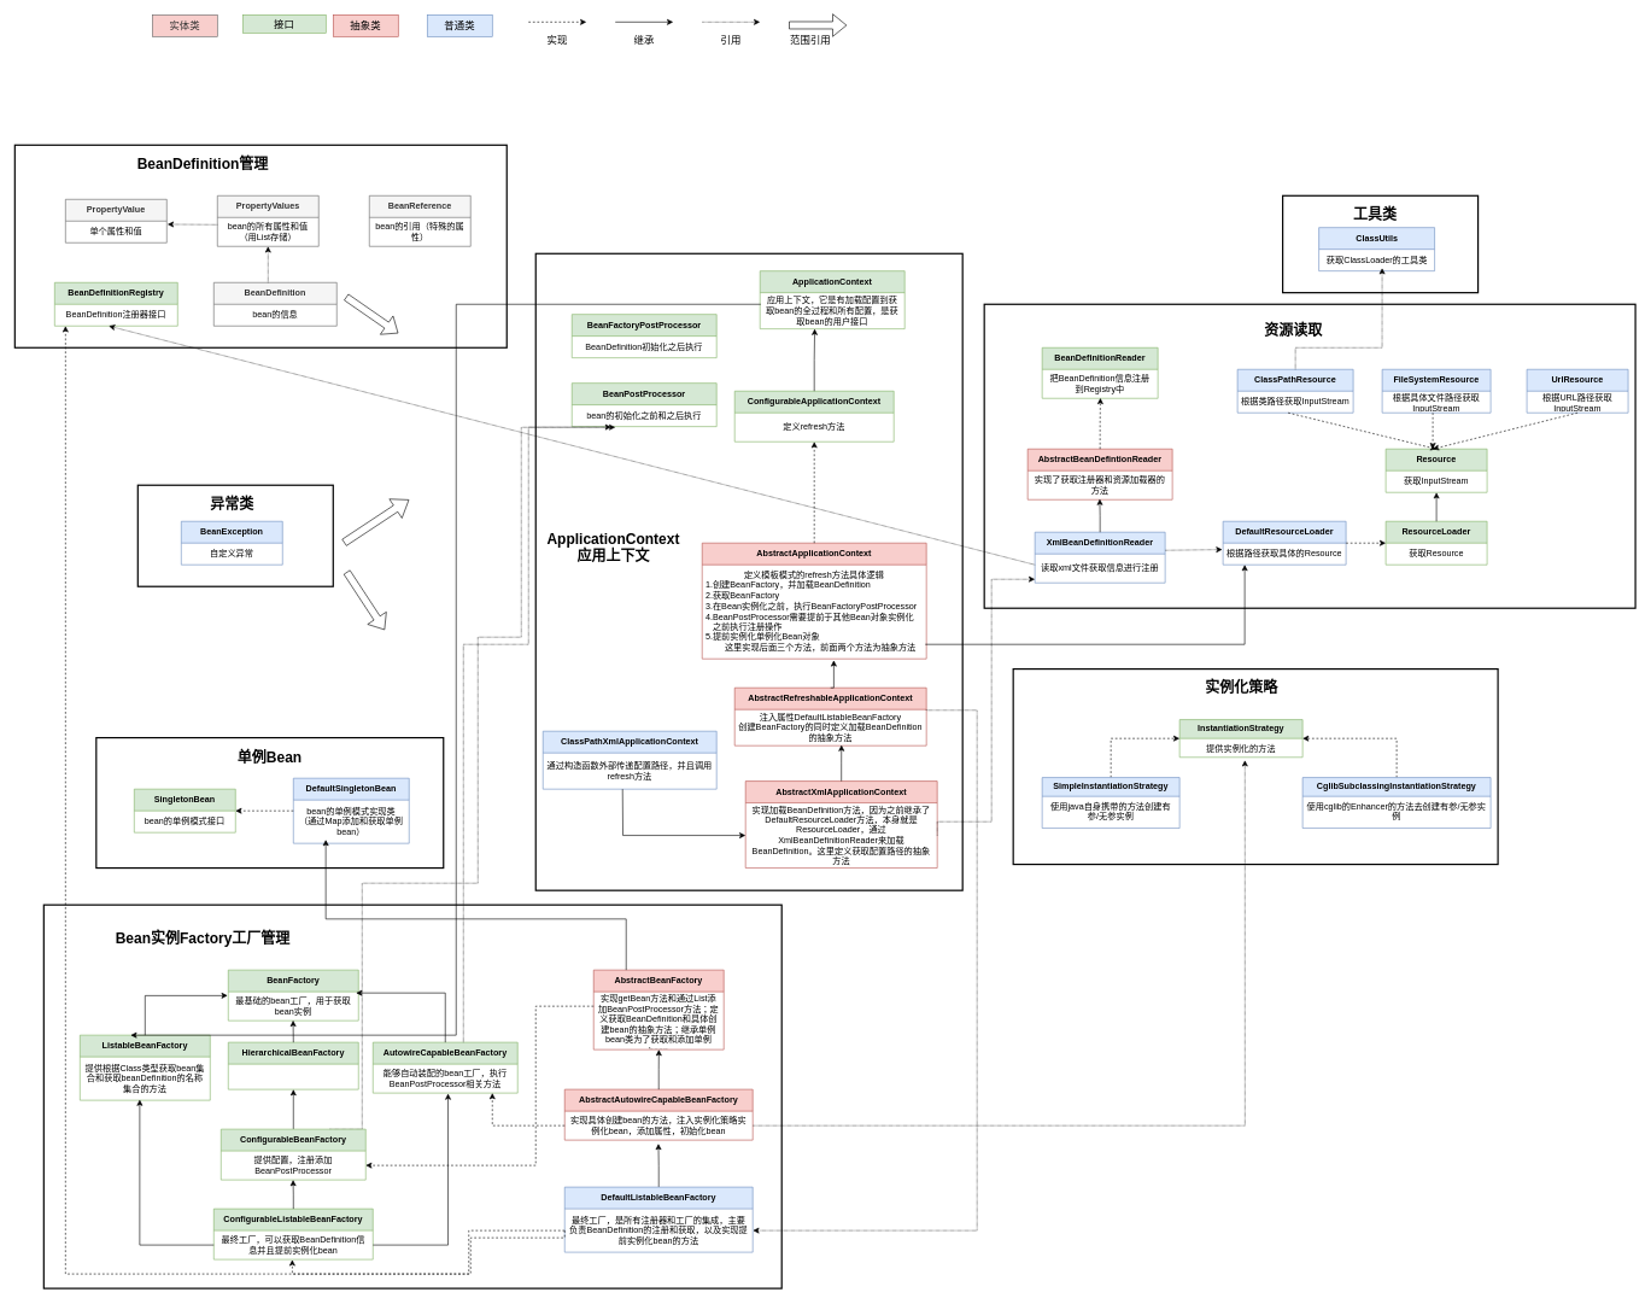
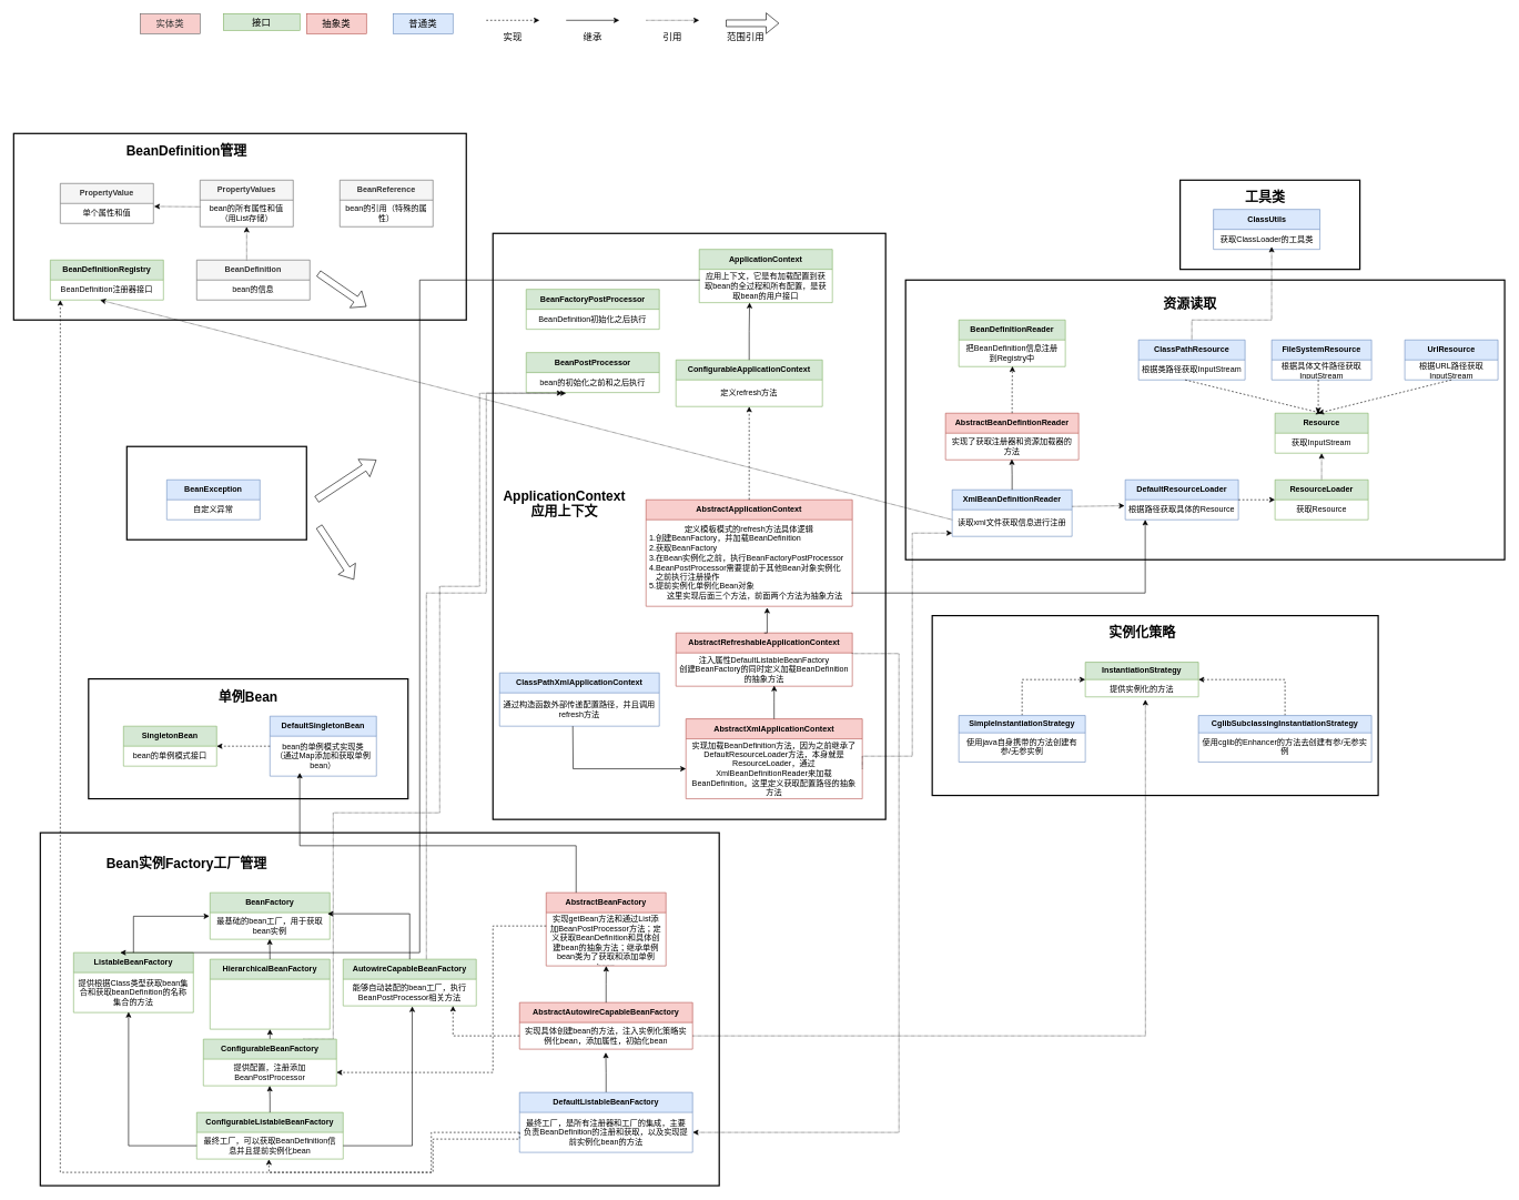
- <mxCell id="44" value="异常类" style="text;html=1;align=center;verticalAlign=middle;whiteSpace=wrap;rounded=0;fontSize=20;fontStyle=1" vertex="1" parent="1"><mxGeometry x="262.5" y="680" width="115" height="30" as="geometry" /></mxCell>
- <mxCell id="63" style="edgeStyle=orthogonalEdgeStyle;rounded=0;orthogonalLoop=1;jettySize=auto;html=1;exitX=0.5;exitY=0;exitDx=0;exitDy=0;entryX=0.5;entryY=1;entryDx=0;entryDy=0;entryPerimeter=0;fontFamily=Helvetica;fontSize=12;fontColor=default;dashed=0;dashPattern=1 1;" edge="1" parent="1" source="61" target="50"><mxGeometry relative="1" as="geometry" /></mxCell>
+ <mxCell id="63" style="edgeStyle=orthogonalEdgeStyle;rounded=0;orthogonalLoop=1;jettySize=auto;html=1;exitX=0.5;exitY=0;exitDx=0;exitDy=0;entryX=0.5;entryY=1;entryDx=0;entryDy=0;entryPerimeter=0;fontFamily=Helvetica;fontSize=12;fontColor=default;dashed=1;dashPattern=1 1;" edge="1" parent="1" source="61" target="50"><mxGeometry relative="1" as="geometry" /></mxCell>
- <mxCell id="89" value="HierarchicalBeanFactory" style="swimlane;fontStyle=1;childLayout=stackLayout;horizontal=1;startSize=30;horizontalStack=0;resizeParent=1;resizeParentMax=0;resizeLast=0;collapsible=1;marginBottom=0;whiteSpace=wrap;html=1;align=center;verticalAlign=middle;spacingLeft=4;spacingRight=4;fontFamily=Helvetica;fontSize=12;fillColor=#d5e8d4;strokeColor=#82b366;" vertex="1" parent="1"><mxGeometry x="315" y="1440" width="180" height="65" as="geometry"><mxRectangle x="280" y="1450" width="180" height="30" as="alternateBounds" /></mxGeometry></mxCell>
+ <mxCell id="89" value="HierarchicalBeanFactory" style="swimlane;fontStyle=1;childLayout=stackLayout;horizontal=1;startSize=30;horizontalStack=0;resizeParent=1;resizeParentMax=0;resizeLast=0;collapsible=1;marginBottom=0;whiteSpace=wrap;html=1;align=center;verticalAlign=middle;spacingLeft=4;spacingRight=4;fontFamily=Helvetica;fontSize=12;fillColor=#d5e8d4;strokeColor=#82b366;" vertex="1" parent="1"><mxGeometry x="315" y="1440" width="180" height="105" as="geometry"><mxRectangle x="280" y="1450" width="180" height="30" as="alternateBounds" /></mxGeometry></mxCell>
